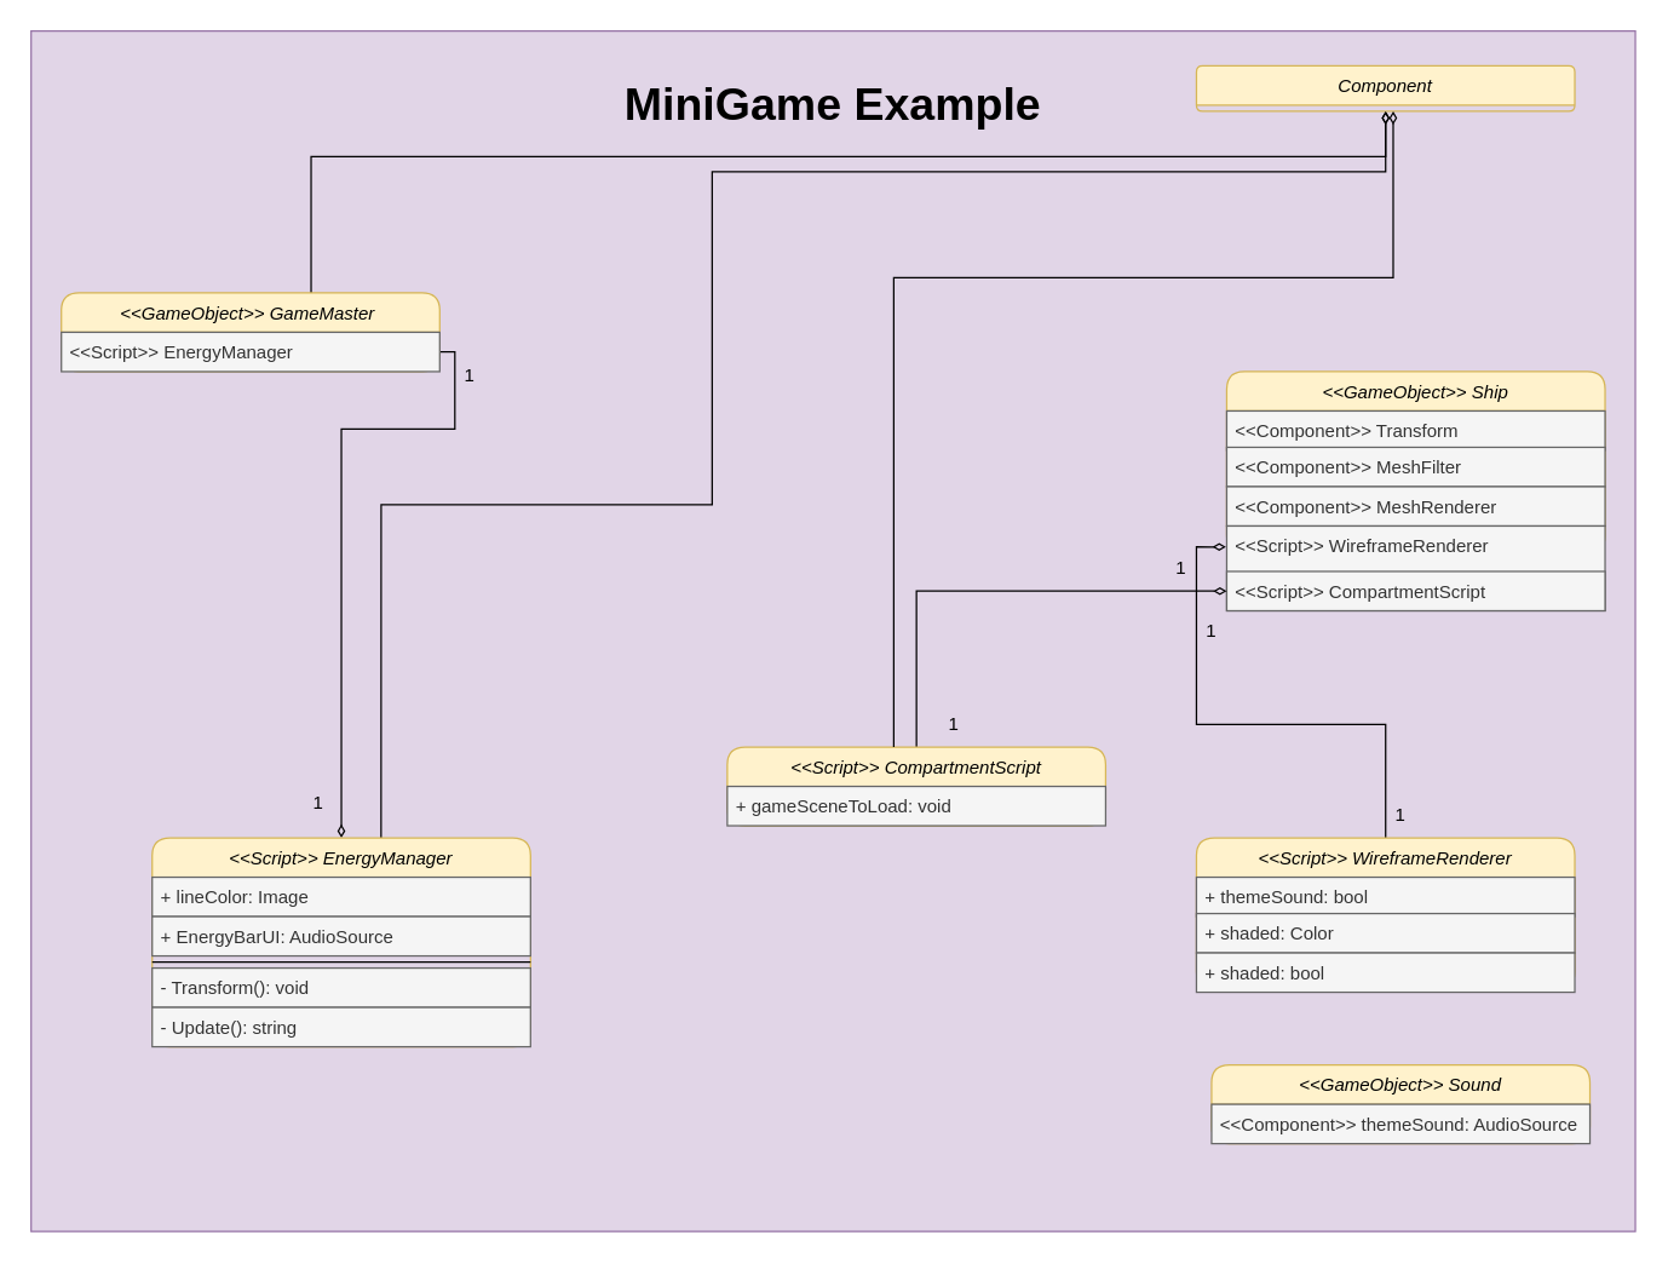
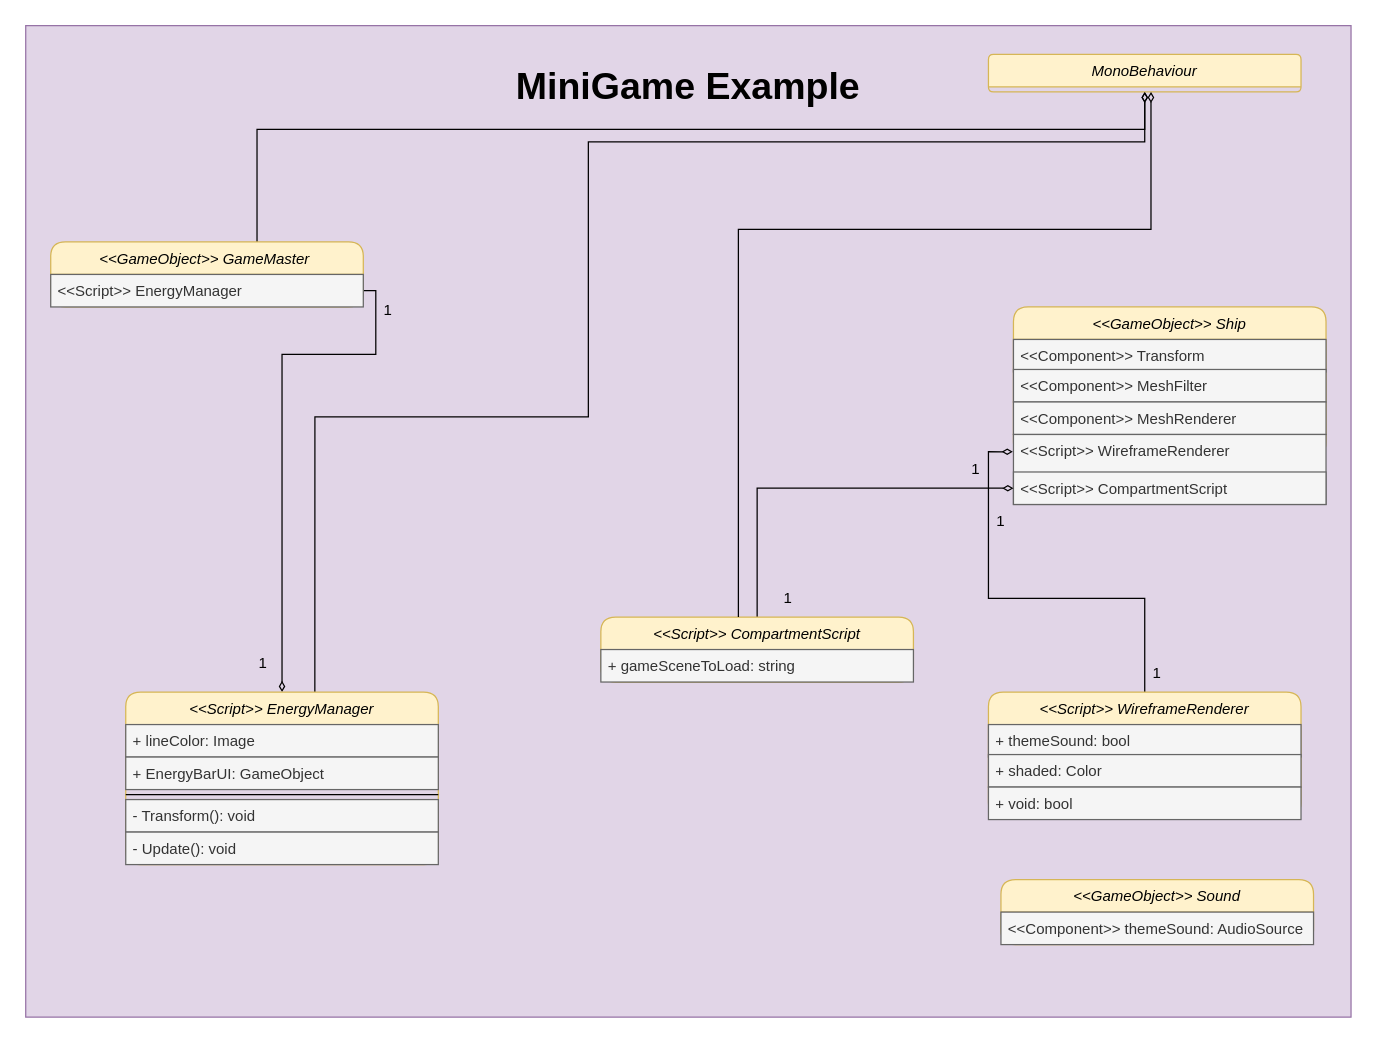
- <mxCell id="12" value="Component" style="swimlane;fontStyle=2;align=center;verticalAlign=top;childLayout=stackLayout;horizontal=1;startSize=26;horizontalStack=0;resizeParent=1;resizeLast=0;collapsible=1;marginBottom=0;rounded=1;shadow=0;strokeWidth=1;fillColor=#fff2cc;strokeColor=#d6b656;" vertex="1" parent="1"><mxGeometry x="790" y="43" width="250" height="30" as="geometry"><mxRectangle x="230" y="140" width="160" height="26" as="alternateBounds" /></mxGeometry></mxCell>
+ <mxCell id="12" value="MonoBehaviour" style="swimlane;fontStyle=2;align=center;verticalAlign=top;childLayout=stackLayout;horizontal=1;startSize=26;horizontalStack=0;resizeParent=1;resizeLast=0;collapsible=1;marginBottom=0;rounded=1;shadow=0;strokeWidth=1;fillColor=#fff2cc;strokeColor=#d6b656;" vertex="1" parent="1"><mxGeometry x="790" y="43" width="250" height="30" as="geometry"><mxRectangle x="230" y="140" width="160" height="26" as="alternateBounds" /></mxGeometry></mxCell>
- <mxCell id="35" value="+ gameSceneToLoad: void" style="text;align=left;verticalAlign=top;spacingLeft=4;spacingRight=4;overflow=hidden;rotatable=0;points=[[0,0.5],[1,0.5]];portConstraint=eastwest;fillColor=#f5f5f5;fontColor=#333333;strokeColor=#666666;" vertex="1" parent="34"><mxGeometry y="26" width="250" height="26" as="geometry" /></mxCell>
+ <mxCell id="35" value="+ gameSceneToLoad: string" style="text;align=left;verticalAlign=top;spacingLeft=4;spacingRight=4;overflow=hidden;rotatable=0;points=[[0,0.5],[1,0.5]];portConstraint=eastwest;fillColor=#f5f5f5;fontColor=#333333;strokeColor=#666666;" vertex="1" parent="34"><mxGeometry y="26" width="250" height="26" as="geometry" /></mxCell>
- <mxCell id="7" value="+ EnergyBarUI: AudioSource" style="text;align=left;verticalAlign=top;spacingLeft=4;spacingRight=4;overflow=hidden;rotatable=0;points=[[0,0.5],[1,0.5]];portConstraint=eastwest;fillColor=#f5f5f5;fontColor=#333333;strokeColor=#666666;" vertex="1" parent="5"><mxGeometry y="52" width="250" height="26" as="geometry" /></mxCell>
+ <mxCell id="7" value="+ EnergyBarUI: GameObject" style="text;align=left;verticalAlign=top;spacingLeft=4;spacingRight=4;overflow=hidden;rotatable=0;points=[[0,0.5],[1,0.5]];portConstraint=eastwest;fillColor=#f5f5f5;fontColor=#333333;strokeColor=#666666;" vertex="1" parent="5"><mxGeometry y="52" width="250" height="26" as="geometry" /></mxCell>
- <mxCell id="27" value="+ shaded: bool" style="text;align=left;verticalAlign=top;spacingLeft=4;spacingRight=4;overflow=hidden;rotatable=0;points=[[0,0.5],[1,0.5]];portConstraint=eastwest;fillColor=#f5f5f5;fontColor=#333333;strokeColor=#666666;" vertex="1" parent="1"><mxGeometry x="790" y="629" width="250" height="26" as="geometry" /></mxCell>
+ <mxCell id="27" value="+ void: bool" style="text;align=left;verticalAlign=top;spacingLeft=4;spacingRight=4;overflow=hidden;rotatable=0;points=[[0,0.5],[1,0.5]];portConstraint=eastwest;fillColor=#f5f5f5;fontColor=#333333;strokeColor=#666666;" vertex="1" parent="1"><mxGeometry x="790" y="629" width="250" height="26" as="geometry" /></mxCell>
- <mxCell id="10" value="- Update(): string" style="text;align=left;verticalAlign=top;spacingLeft=4;spacingRight=4;overflow=hidden;rotatable=0;points=[[0,0.5],[1,0.5]];portConstraint=eastwest;rounded=0;shadow=0;html=0;fillColor=#f5f5f5;fontColor=#333333;strokeColor=#666666;" parent="5" vertex="1"><mxGeometry y="112" width="250" height="26" as="geometry" /></mxCell>
+ <mxCell id="10" value="- Update(): void" style="text;align=left;verticalAlign=top;spacingLeft=4;spacingRight=4;overflow=hidden;rotatable=0;points=[[0,0.5],[1,0.5]];portConstraint=eastwest;rounded=0;shadow=0;html=0;fillColor=#f5f5f5;fontColor=#333333;strokeColor=#666666;" parent="5" vertex="1"><mxGeometry y="112" width="250" height="26" as="geometry" /></mxCell>
